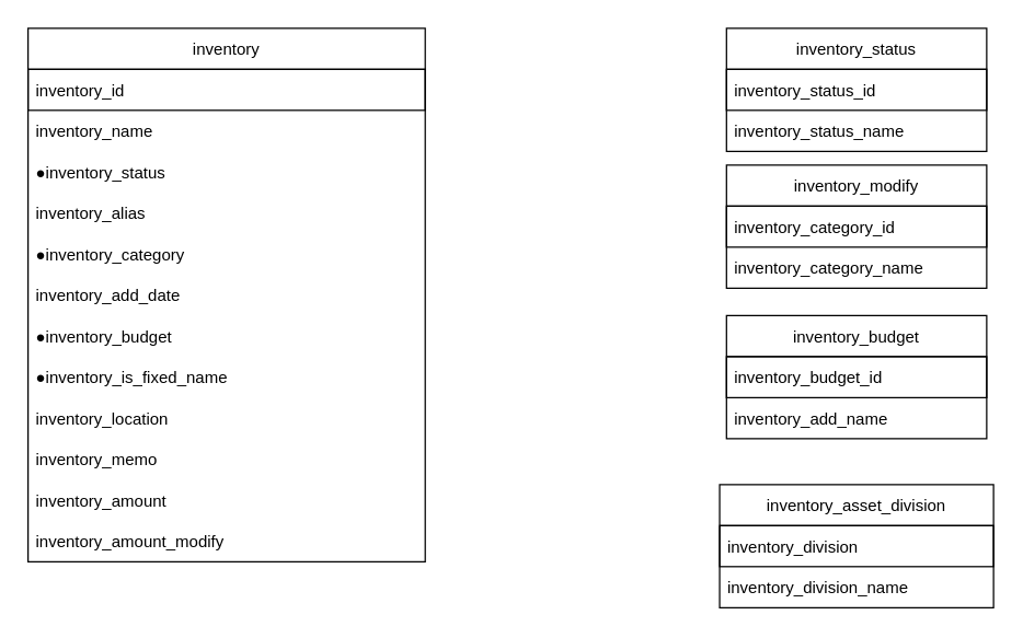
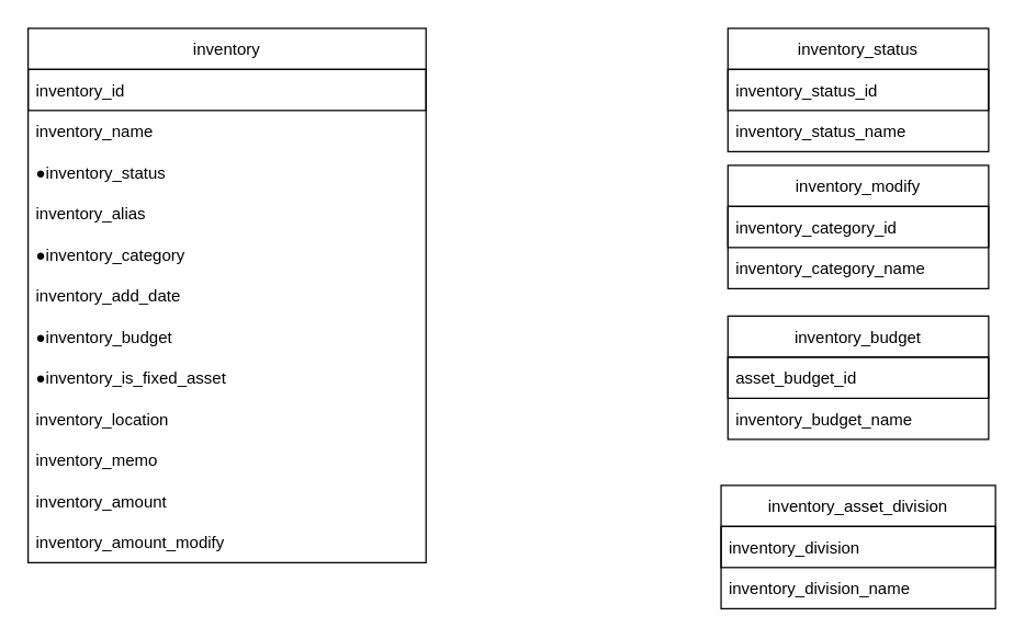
- <mxCell id="10" value="●inventory_is_fixed_name" style="text;strokeColor=none;fillColor=none;align=left;verticalAlign=middle;spacingLeft=4;spacingRight=4;overflow=hidden;points=[[0,0.5],[1,0.5]];portConstraint=eastwest;rotatable=0;" vertex="1" parent="2"><mxGeometry y="240" width="290" height="30" as="geometry" /></mxCell>
+ <mxCell id="10" value="●inventory_is_fixed_asset" style="text;strokeColor=none;fillColor=none;align=left;verticalAlign=middle;spacingLeft=4;spacingRight=4;overflow=hidden;points=[[0,0.5],[1,0.5]];portConstraint=eastwest;rotatable=0;" vertex="1" parent="2"><mxGeometry y="240" width="290" height="30" as="geometry" /></mxCell>
- <mxCell id="22" value="inventory_budget_id" style="text;strokeColor=#000000;fillColor=none;align=left;verticalAlign=middle;spacingLeft=4;spacingRight=4;overflow=hidden;points=[[0,0.5],[1,0.5]];portConstraint=eastwest;rotatable=0;" vertex="1" parent="21"><mxGeometry y="30" width="190" height="30" as="geometry" /></mxCell>
+ <mxCell id="22" value="asset_budget_id" style="text;strokeColor=#000000;fillColor=none;align=left;verticalAlign=middle;spacingLeft=4;spacingRight=4;overflow=hidden;points=[[0,0.5],[1,0.5]];portConstraint=eastwest;rotatable=0;" vertex="1" parent="21"><mxGeometry y="30" width="190" height="30" as="geometry" /></mxCell>
- <mxCell id="23" value="inventory_add_name" style="text;strokeColor=none;fillColor=none;align=left;verticalAlign=middle;spacingLeft=4;spacingRight=4;overflow=hidden;points=[[0,0.5],[1,0.5]];portConstraint=eastwest;rotatable=0;" vertex="1" parent="21"><mxGeometry y="60" width="190" height="30" as="geometry" /></mxCell>
+ <mxCell id="23" value="inventory_budget_name" style="text;strokeColor=none;fillColor=none;align=left;verticalAlign=middle;spacingLeft=4;spacingRight=4;overflow=hidden;points=[[0,0.5],[1,0.5]];portConstraint=eastwest;rotatable=0;" vertex="1" parent="21"><mxGeometry y="60" width="190" height="30" as="geometry" /></mxCell>
